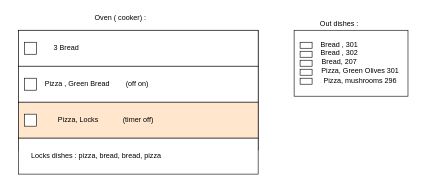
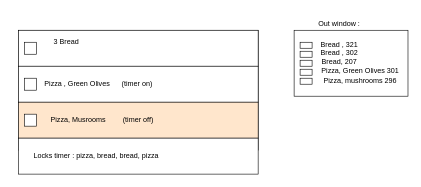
- <mxCell id="22" value="Oven ( cooker) :" style="text;html=1;align=center;verticalAlign=middle;resizable=0;points=[];autosize=1;strokeColor=none;fillColor=none;" parent="1" vertex="1"><mxGeometry x="150" y="20" width="100" height="20" as="geometry" /></mxCell>
- <mxCell id="23" value="Out dishes :" style="text;html=1;align=center;verticalAlign=middle;resizable=0;points=[];autosize=1;strokeColor=none;fillColor=none;" parent="1" vertex="1"><mxGeometry x="525" y="30" width="80" height="20" as="geometry" /></mxCell>
+ <mxCell id="23" value="Out window :" style="text;html=1;align=center;verticalAlign=middle;resizable=0;points=[];autosize=1;strokeColor=none;fillColor=none;" parent="1" vertex="1"><mxGeometry x="525" y="30" width="80" height="20" as="geometry" /></mxCell>
- <mxCell id="7" value="3 Bread" style="text;html=1;strokeColor=none;fillColor=none;align=center;verticalAlign=middle;whiteSpace=wrap;rounded=0;" parent="1" vertex="1"><mxGeometry x="80" y="65" width="60" height="30" as="geometry" /></mxCell>
+ <mxCell id="7" value="3 Bread" style="text;html=1;strokeColor=none;fillColor=none;align=center;verticalAlign=middle;whiteSpace=wrap;rounded=0;" parent="1" vertex="1"><mxGeometry x="80" y="55" width="60" height="30" as="geometry" /></mxCell>
- <mxCell id="15" value="Bread , 301&lt;br&gt;Bread , 302&lt;br&gt;Bread, 207&lt;br&gt;&lt;span style=&quot;white-space: pre&quot;&gt;&#09;&lt;/span&gt;&lt;span style=&quot;white-space: pre&quot;&gt;&#09;&lt;/span&gt;&amp;nbsp; &amp;nbsp; &amp;nbsp;Pizza, Green Olives 301" style="text;html=1;align=center;verticalAlign=middle;resizable=0;points=[];autosize=1;strokeColor=none;fillColor=none;" parent="1" vertex="1"><mxGeometry x="460" y="65" width="210" height="60" as="geometry" /></mxCell>
+ <mxCell id="15" value="Bread , 321&lt;br&gt;Bread , 302&lt;br&gt;Bread, 207&lt;br&gt;&lt;span style=&quot;white-space: pre&quot;&gt;&#09;&lt;/span&gt;&lt;span style=&quot;white-space: pre&quot;&gt;&#09;&lt;/span&gt;&amp;nbsp; &amp;nbsp; &amp;nbsp;Pizza, Green Olives 301" style="text;html=1;align=center;verticalAlign=middle;resizable=0;points=[];autosize=1;strokeColor=none;fillColor=none;" parent="1" vertex="1"><mxGeometry x="460" y="65" width="210" height="60" as="geometry" /></mxCell>
- <mxCell id="8" value="Pizza , Green Bread&amp;nbsp;" style="text;html=1;strokeColor=none;fillColor=none;align=center;verticalAlign=middle;whiteSpace=wrap;rounded=0;" parent="1" vertex="1"><mxGeometry x="60" y="125" width="140" height="30" as="geometry" /></mxCell>
+ <mxCell id="8" value="Pizza , Green Olives&amp;nbsp;" style="text;html=1;strokeColor=none;fillColor=none;align=center;verticalAlign=middle;whiteSpace=wrap;rounded=0;" parent="1" vertex="1"><mxGeometry x="60" y="125" width="140" height="30" as="geometry" /></mxCell>
- <mxCell id="4" value="(off on)&amp;nbsp;" style="rounded=0;whiteSpace=wrap;html=1;" parent="1" vertex="1"><mxGeometry x="30" y="110" width="400" height="60" as="geometry" /></mxCell>
+ <mxCell id="4" value="(timer on)&amp;nbsp;" style="rounded=0;whiteSpace=wrap;html=1;" parent="1" vertex="1"><mxGeometry x="30" y="110" width="400" height="60" as="geometry" /></mxCell>
- <mxCell id="9" value="Pizza, Locks" style="text;html=1;strokeColor=none;fillColor=none;align=center;verticalAlign=middle;whiteSpace=wrap;rounded=0;" parent="1" vertex="1"><mxGeometry x="60" y="185" width="140" height="30" as="geometry" /></mxCell>
+ <mxCell id="9" value="Pizza, Musrooms" style="text;html=1;strokeColor=none;fillColor=none;align=center;verticalAlign=middle;whiteSpace=wrap;rounded=0;" parent="1" vertex="1"><mxGeometry x="60" y="185" width="140" height="30" as="geometry" /></mxCell>
- <mxCell id="13" value="Locks dishes : pizza, bread, bread, pizza" style="text;html=1;strokeColor=none;fillColor=none;align=center;verticalAlign=middle;whiteSpace=wrap;rounded=0;" parent="1" vertex="1"><mxGeometry x="20" y="245" width="280" height="30" as="geometry" /></mxCell>
+ <mxCell id="13" value="Locks timer : pizza, bread, bread, pizza" style="text;html=1;strokeColor=none;fillColor=none;align=center;verticalAlign=middle;whiteSpace=wrap;rounded=0;" parent="1" vertex="1"><mxGeometry x="20" y="245" width="280" height="30" as="geometry" /></mxCell>
